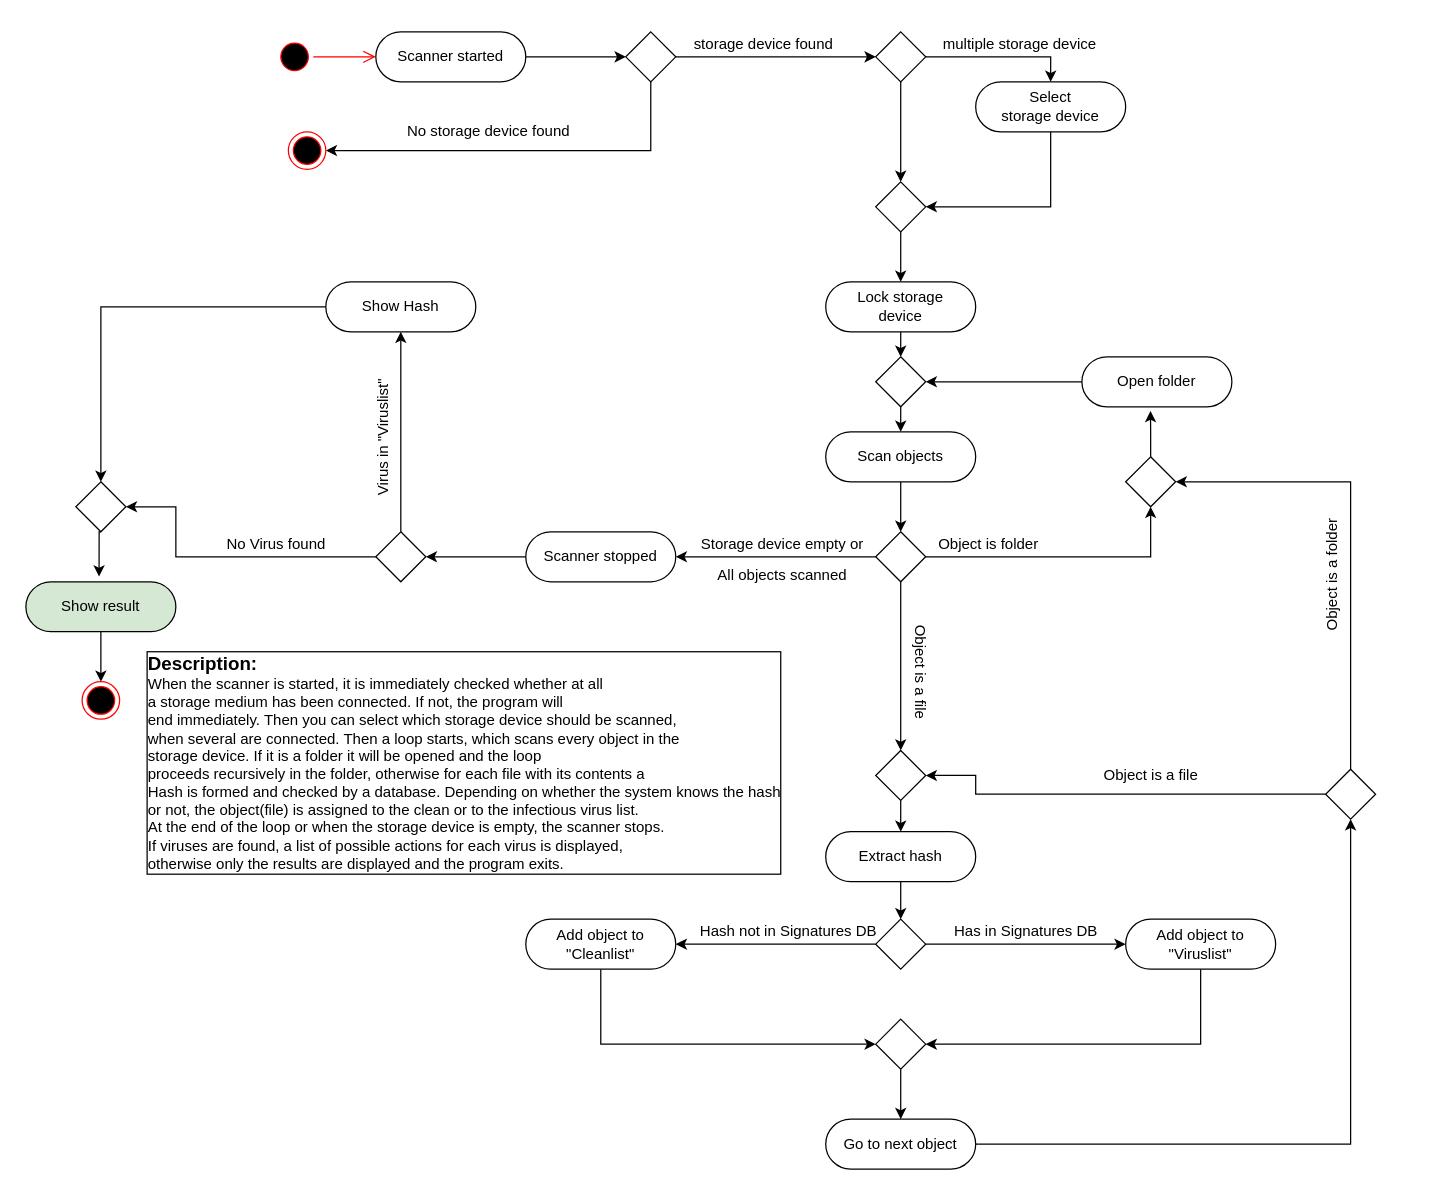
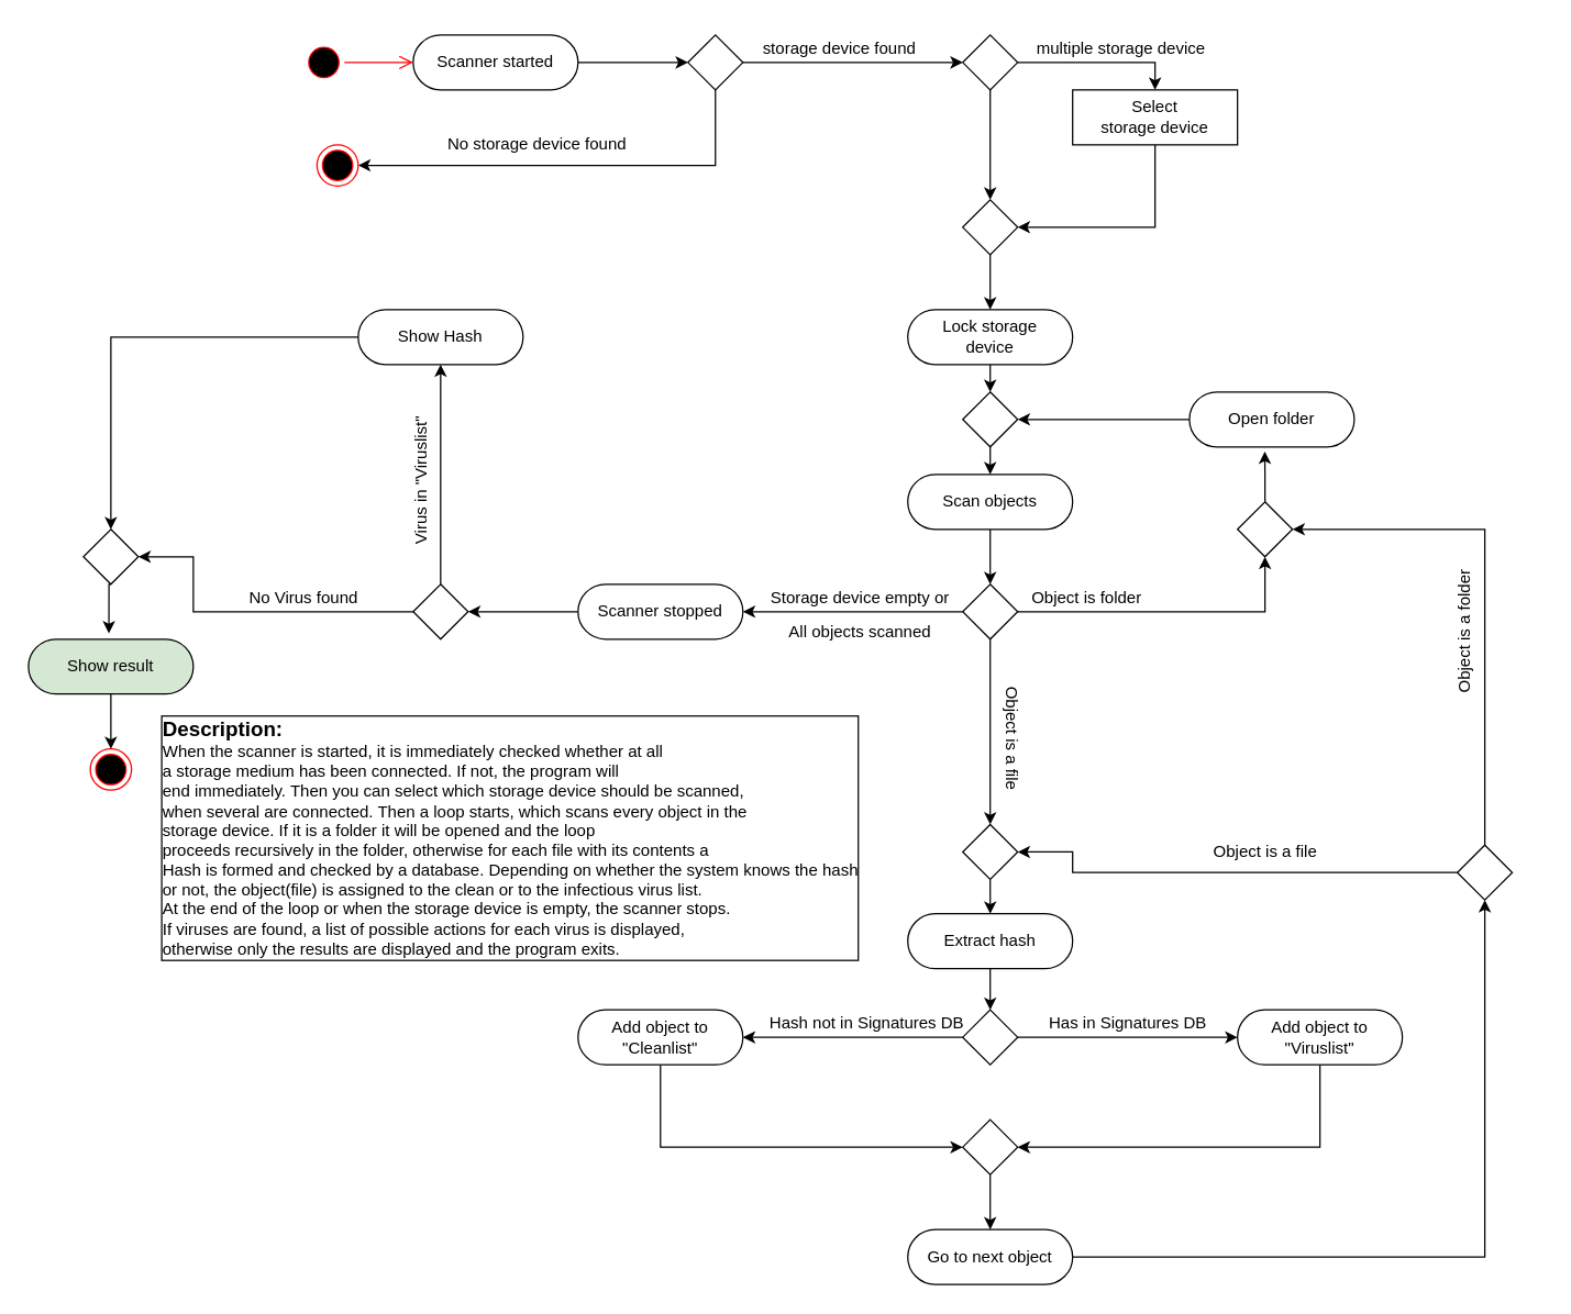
- <mxCell id="16" value="Select&lt;br&gt;storage device" style="rounded=1;whiteSpace=wrap;html=1;arcSize=50;" parent="1" vertex="1"><mxGeometry x="780" y="65" width="120" height="40" as="geometry" /></mxCell>
+ <mxCell id="16" value="Select&lt;br&gt;storage device" style="whiteSpace=wrap;html=1;arcSize=50;rounded=0;" parent="1" vertex="1"><mxGeometry x="780" y="65" width="120" height="40" as="geometry" /></mxCell>
